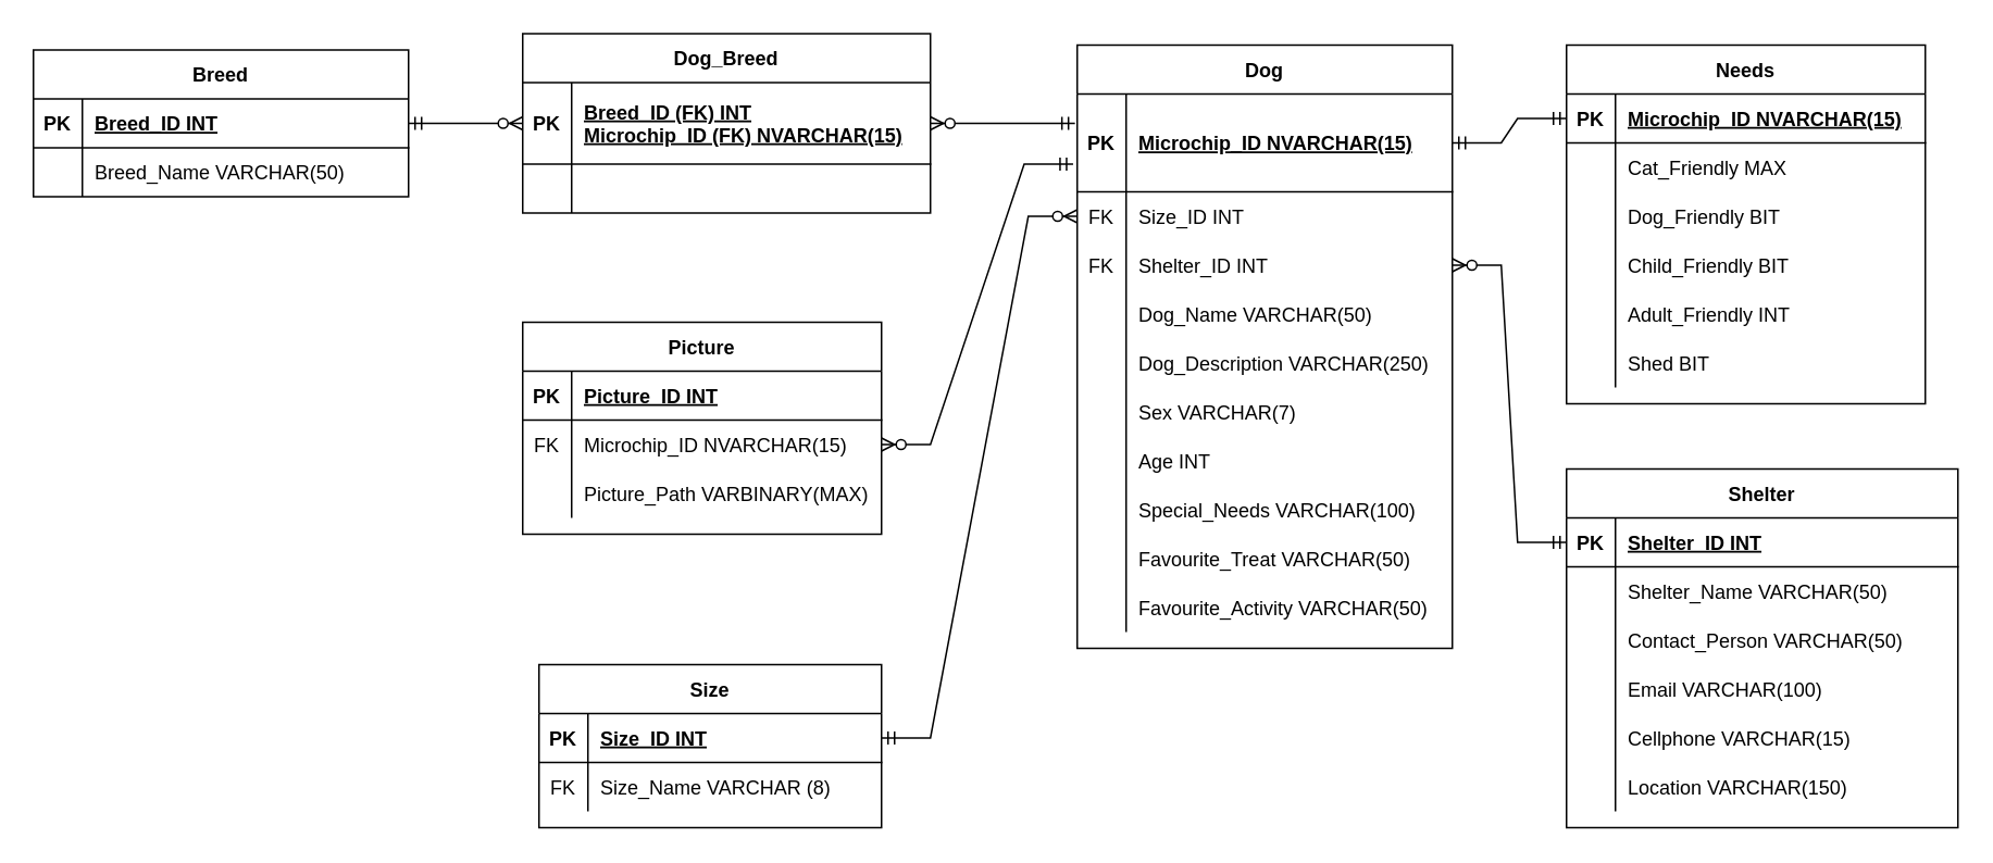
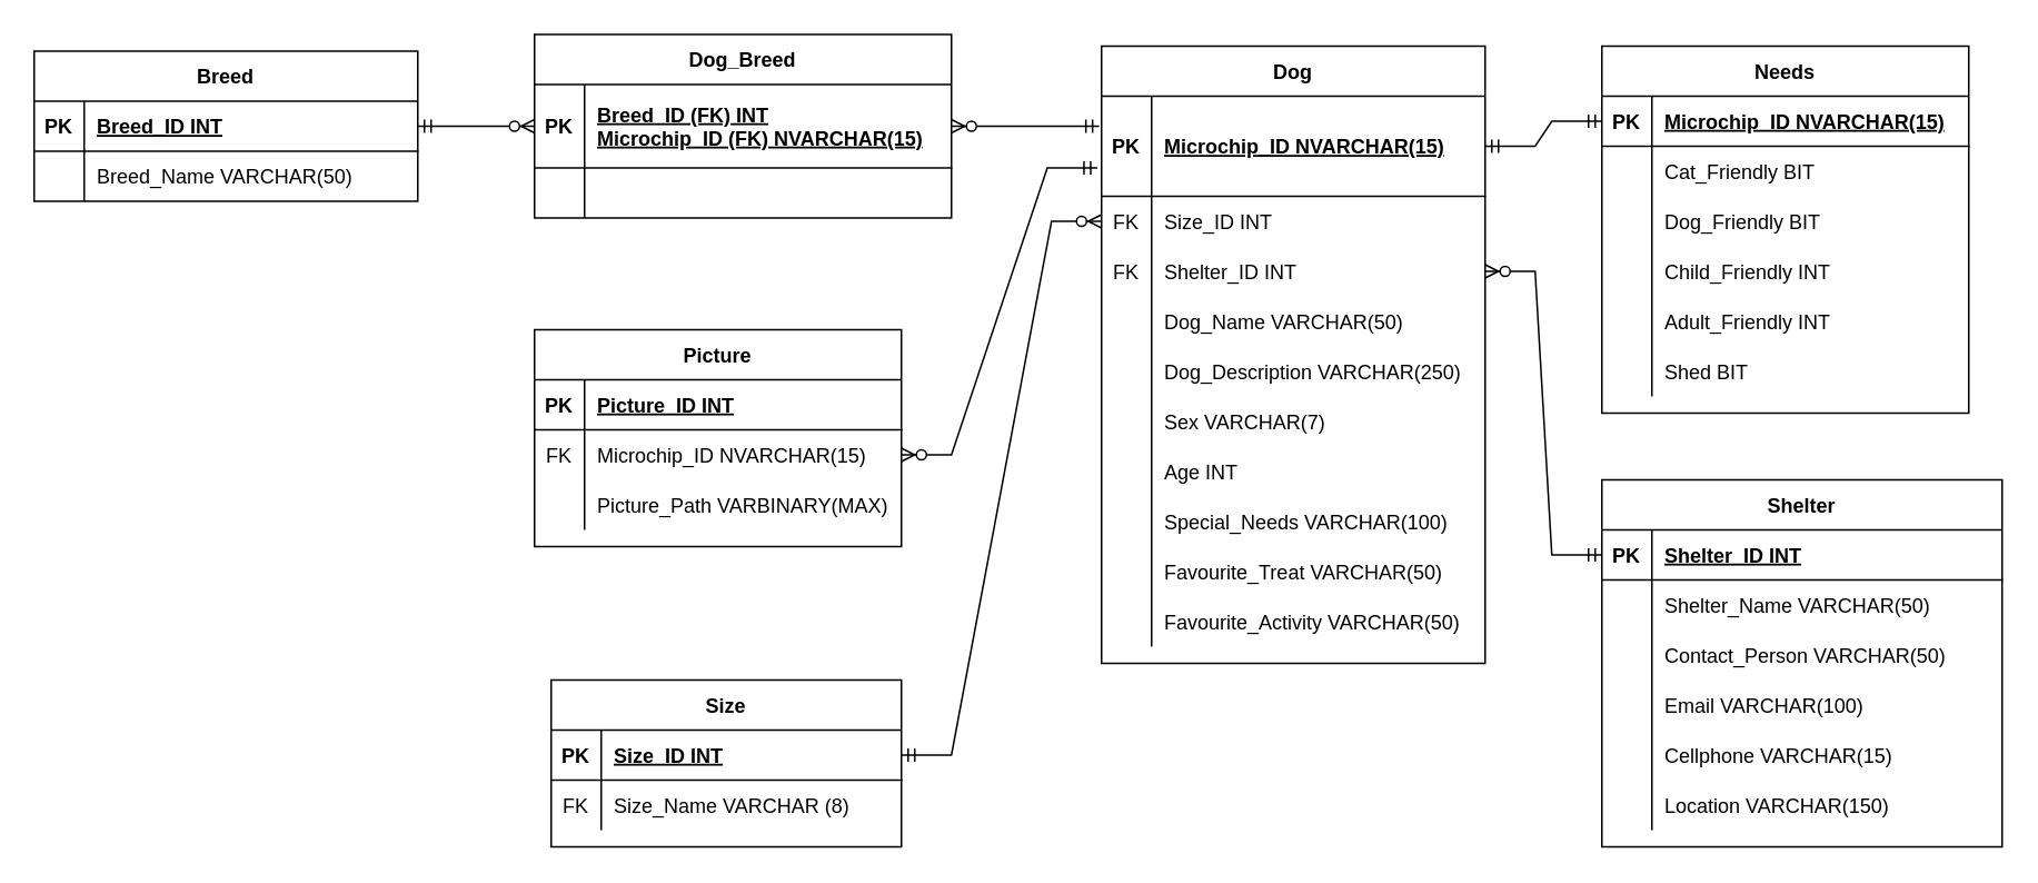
- <mxCell id="46" value="Cat_Friendly MAX" style="shape=partialRectangle;connectable=0;fillColor=none;top=0;left=0;bottom=0;right=0;align=left;spacingLeft=6;overflow=hidden;" parent="44" vertex="1"><mxGeometry x="30" width="190" height="30" as="geometry"><mxRectangle width="190" height="30" as="alternateBounds" /></mxGeometry></mxCell>
+ <mxCell id="46" value="Cat_Friendly BIT" style="shape=partialRectangle;connectable=0;fillColor=none;top=0;left=0;bottom=0;right=0;align=left;spacingLeft=6;overflow=hidden;" parent="44" vertex="1"><mxGeometry x="30" width="190" height="30" as="geometry"><mxRectangle width="190" height="30" as="alternateBounds" /></mxGeometry></mxCell>
- <mxCell id="52" value="Child_Friendly BIT" style="shape=partialRectangle;connectable=0;fillColor=none;top=0;left=0;bottom=0;right=0;align=left;spacingLeft=6;overflow=hidden;" parent="50" vertex="1"><mxGeometry x="30" width="190" height="30" as="geometry"><mxRectangle width="190" height="30" as="alternateBounds" /></mxGeometry></mxCell>
+ <mxCell id="52" value="Child_Friendly INT" style="shape=partialRectangle;connectable=0;fillColor=none;top=0;left=0;bottom=0;right=0;align=left;spacingLeft=6;overflow=hidden;" parent="50" vertex="1"><mxGeometry x="30" width="190" height="30" as="geometry"><mxRectangle width="190" height="30" as="alternateBounds" /></mxGeometry></mxCell>
